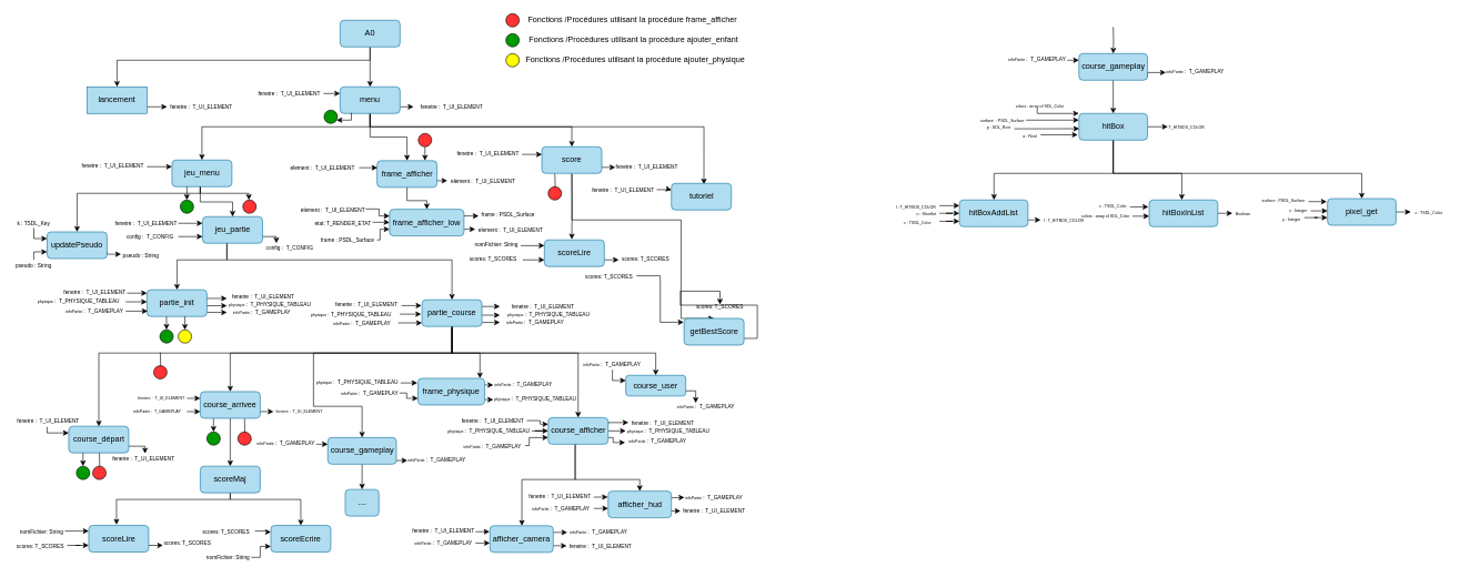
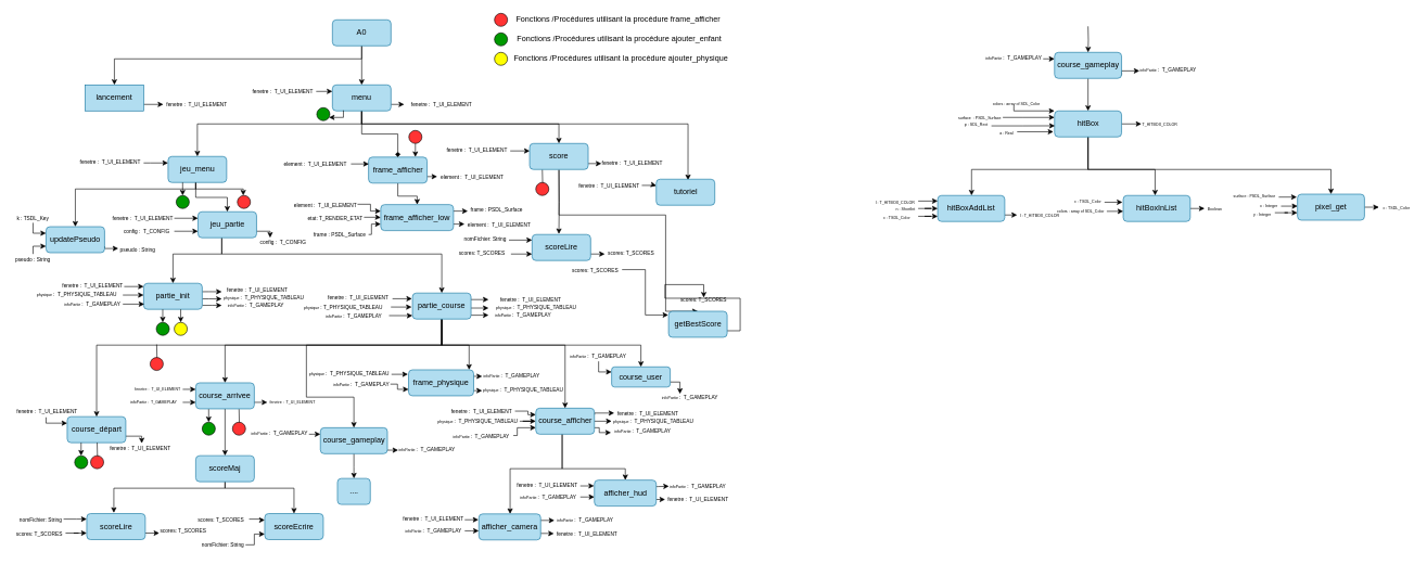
- <mxCell id="14" value="" style="edgeStyle=orthogonalEdgeStyle;rounded=0;orthogonalLoop=1;jettySize=auto;html=1;entryX=0.5;entryY=0;entryDx=0;entryDy=0;" parent="1" source="17" target="7" edge="1"><mxGeometry relative="1" as="geometry"><mxPoint x="680" y="150" as="targetPoint" /></mxGeometry></mxCell>
+ <mxCell id="14" value="" style="edgeStyle=orthogonalEdgeStyle;rounded=0;orthogonalLoop=1;jettySize=auto;html=1;entryX=0.5;entryY=0;entryDx=0;entryDy=0;endArrow=diamond;" parent="1" source="17" target="7" edge="1"><mxGeometry relative="1" as="geometry"><mxPoint x="680" y="150" as="targetPoint" /></mxGeometry></mxCell>
